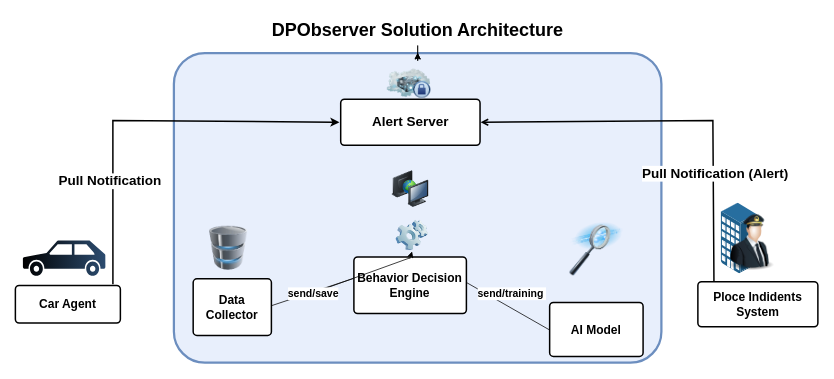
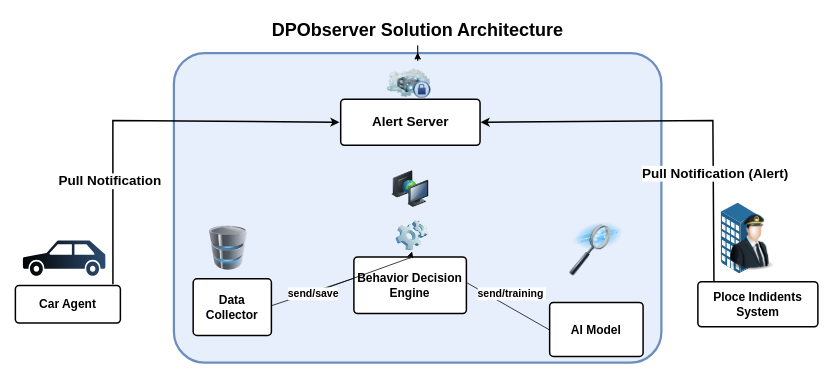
- <mxCell id="27" value="" style="endArrow=open;html=1;rounded=0;strokeWidth=2;entryX=1.004;entryY=0.502;entryDx=0;entryDy=0;entryPerimeter=0;exitX=0.134;exitY=-0.004;exitDx=0;exitDy=0;exitPerimeter=0;" edge="1" parent="1" source="2" target="8"><mxGeometry relative="1" as="geometry"><mxPoint x="950" y="370" as="sourcePoint" /><mxPoint x="630" y="170" as="targetPoint" /><Array as="points"><mxPoint x="950" y="160" /></Array></mxGeometry></mxCell>
+ <mxCell id="27" value="" style="endArrow=classic;html=1;rounded=0;strokeWidth=2;entryX=1.004;entryY=0.502;entryDx=0;entryDy=0;entryPerimeter=0;exitX=0.134;exitY=-0.004;exitDx=0;exitDy=0;exitPerimeter=0;" edge="1" parent="1" source="2" target="8"><mxGeometry relative="1" as="geometry"><mxPoint x="950" y="370" as="sourcePoint" /><mxPoint x="630" y="170" as="targetPoint" /><Array as="points"><mxPoint x="950" y="160" /></Array></mxGeometry></mxCell>
